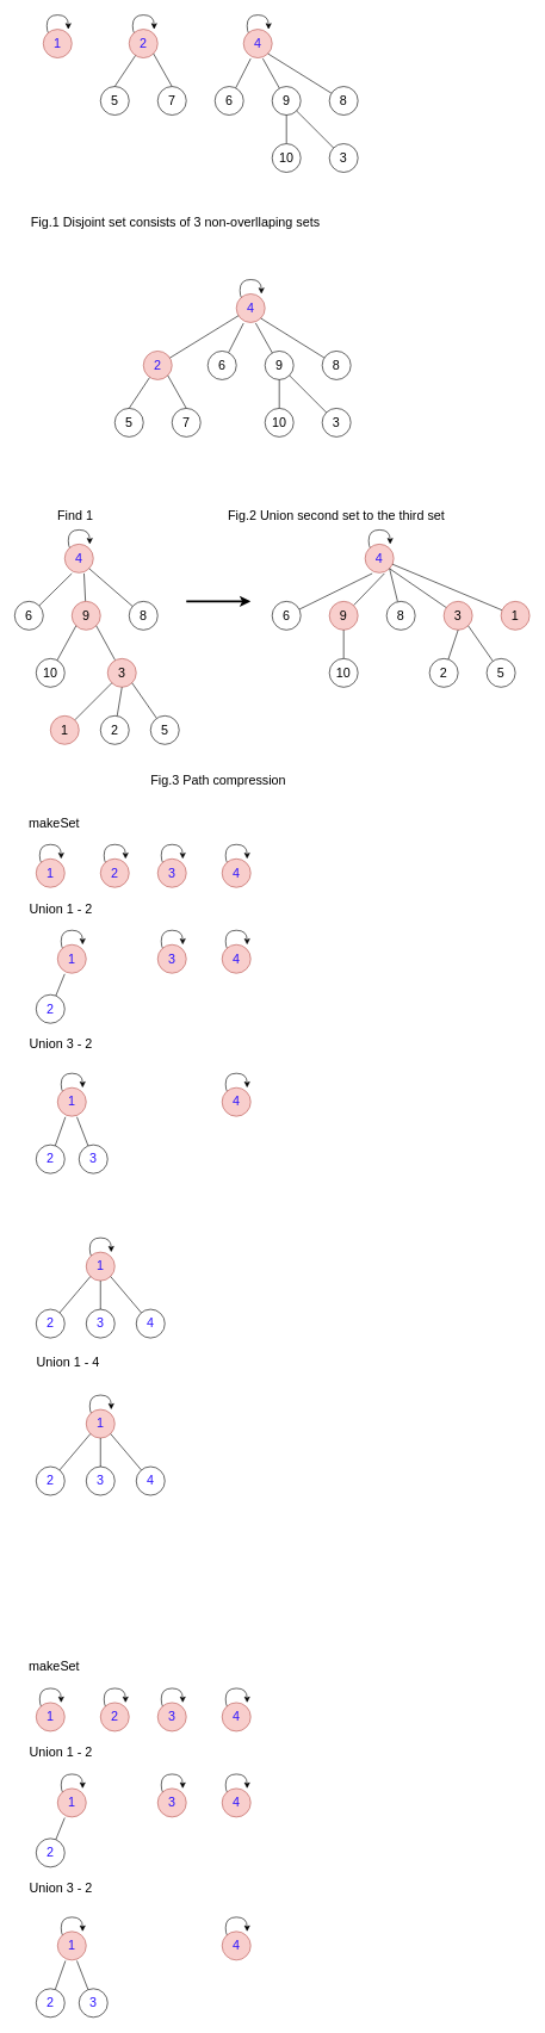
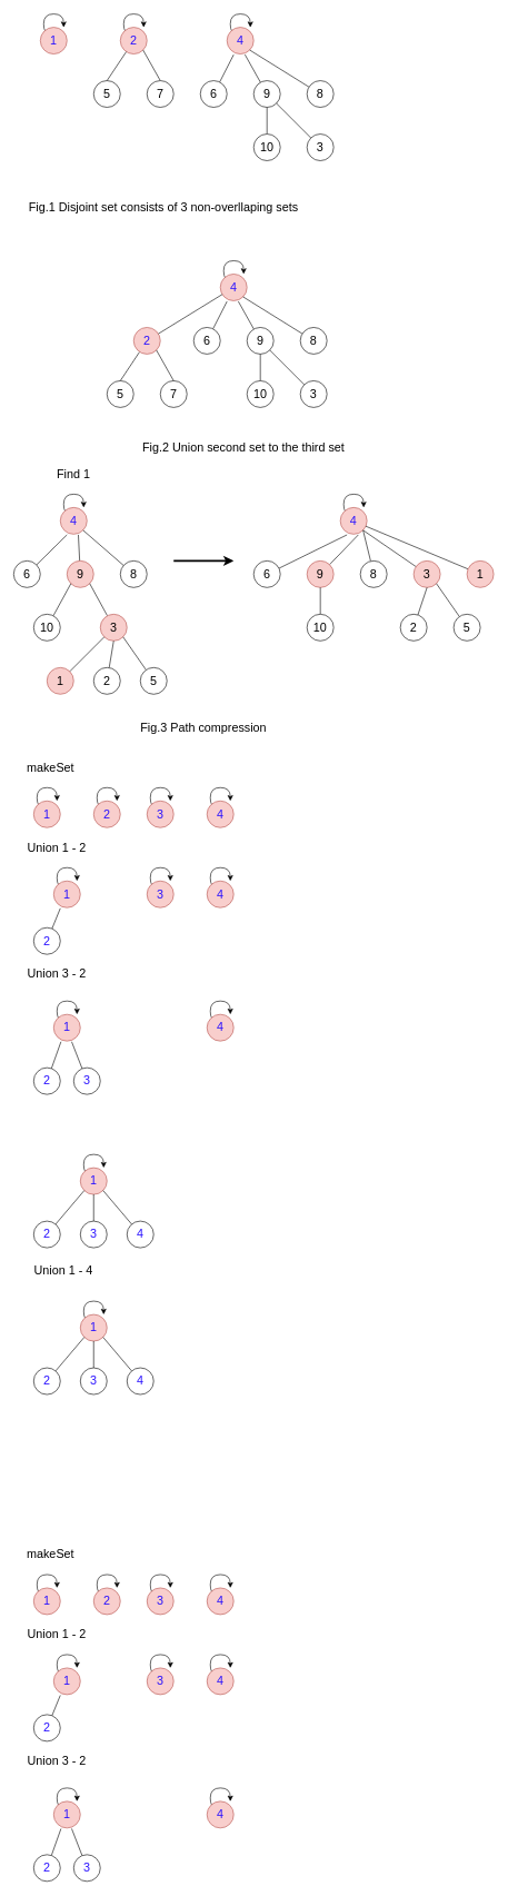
- <mxCell id="87" value="&lt;font style=&quot;font-size: 18px&quot;&gt;Find 1&lt;/font&gt;" style="text;html=1;strokeColor=none;fillColor=none;align=center;verticalAlign=middle;whiteSpace=wrap;rounded=0;" parent="1" vertex="1"><mxGeometry x="75" y="710" width="60" height="20" as="geometry" /></mxCell>
+ <mxCell id="87" value="&lt;font style=&quot;font-size: 18px&quot;&gt;Find 1&lt;/font&gt;" style="text;html=1;strokeColor=none;fillColor=none;align=center;verticalAlign=middle;whiteSpace=wrap;rounded=0;" parent="1" vertex="1"><mxGeometry x="80" y="700" width="60" height="20" as="geometry" /></mxCell>
- <mxCell id="46" value="&lt;font style=&quot;font-size: 18px&quot;&gt;Fig.2 Union second set to the third set&lt;/font&gt;" style="text;html=1;strokeColor=none;fillColor=none;align=center;verticalAlign=middle;whiteSpace=wrap;rounded=0;" parent="1" vertex="1"><mxGeometry x="265" y="710" width="410" height="20" as="geometry" /></mxCell>
+ <mxCell id="46" value="&lt;font style=&quot;font-size: 18px&quot;&gt;Fig.2 Union second set to the third set&lt;/font&gt;" style="text;html=1;strokeColor=none;fillColor=none;align=center;verticalAlign=middle;whiteSpace=wrap;rounded=0;" parent="1" vertex="1"><mxGeometry x="160" y="660" width="410" height="20" as="geometry" /></mxCell>
